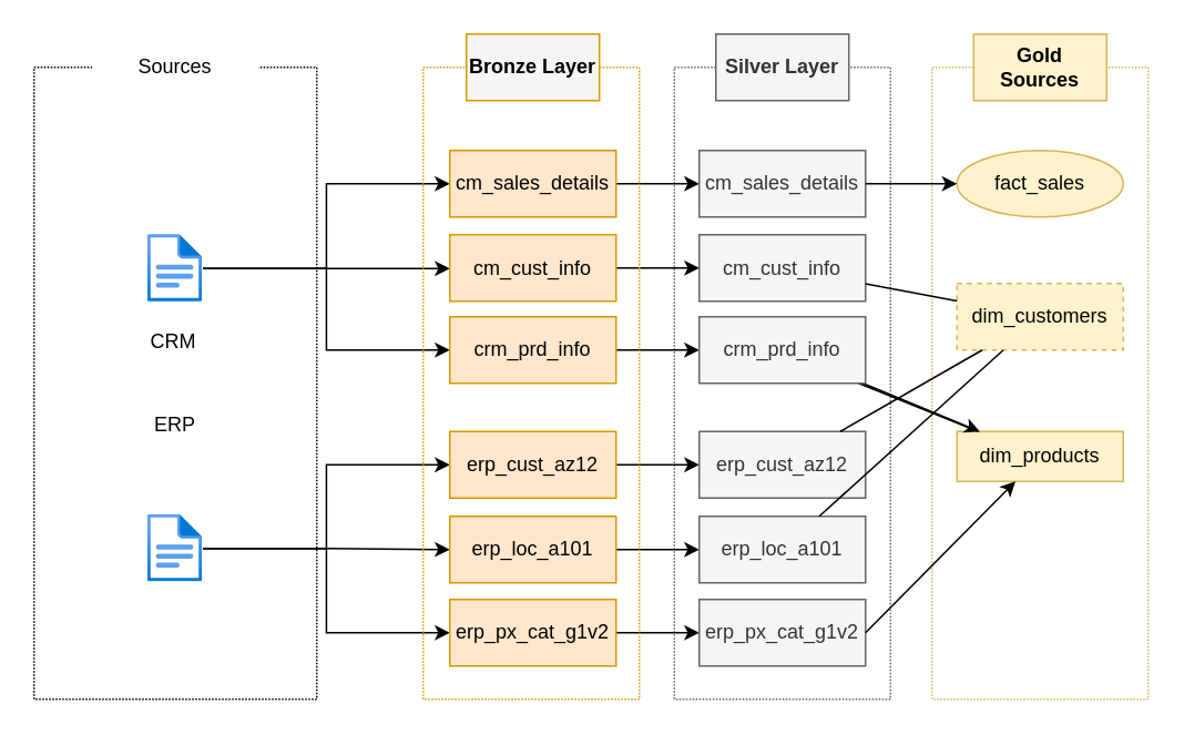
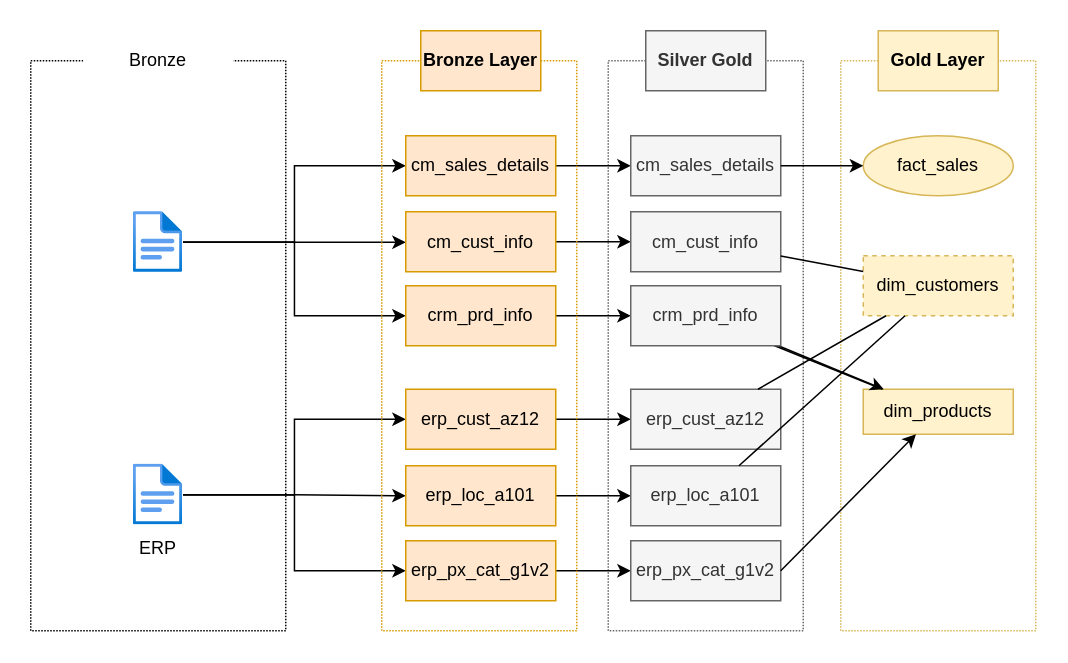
- <mxCell id="5" value="Sources" style="rounded=0;whiteSpace=wrap;html=1;fillColor=default;strokeColor=none;" parent="1" vertex="1"><mxGeometry x="55" y="20" width="100" height="40" as="geometry" /></mxCell>
+ <mxCell id="5" value="Bronze" style="rounded=0;whiteSpace=wrap;html=1;fillColor=default;strokeColor=none;" parent="1" vertex="1"><mxGeometry x="55" y="20" width="100" height="40" as="geometry" /></mxCell>
- <mxCell id="34" value="&lt;b&gt;Bronze Layer&lt;/b&gt;" style="rounded=0;whiteSpace=wrap;html=1;fillColor=#f5f5f5;strokeColor=#d79b00;" parent="1" vertex="1"><mxGeometry x="280" y="20" width="80" height="40" as="geometry" /></mxCell>
+ <mxCell id="34" value="&lt;b&gt;Bronze Layer&lt;/b&gt;" style="rounded=0;whiteSpace=wrap;html=1;fillColor=#ffe6cc;strokeColor=#d79b00;" parent="1" vertex="1"><mxGeometry x="280" y="20" width="80" height="40" as="geometry" /></mxCell>
- <mxCell id="35" value="&lt;b&gt;Silver Layer&lt;/b&gt;" style="rounded=0;whiteSpace=wrap;html=1;fillColor=#f5f5f5;strokeColor=#666666;fontColor=#333333;" parent="1" vertex="1"><mxGeometry y="20" width="80" height="40" as="geometry" x="430" /></mxCell>
+ <mxCell id="35" value="&lt;b&gt;Silver Gold&lt;/b&gt;" style="rounded=0;whiteSpace=wrap;html=1;fillColor=#f5f5f5;strokeColor=#666666;fontColor=#333333;" parent="1" vertex="1"><mxGeometry y="20" width="80" height="40" as="geometry" x="430" /></mxCell>
- <mxCell id="39" value="&lt;b&gt;Gold Sources&lt;/b&gt;" style="rounded=0;whiteSpace=wrap;html=1;fillColor=#fff2cc;strokeColor=#d6b656;" vertex="1" parent="1"><mxGeometry x="585" y="20" width="80" height="40" as="geometry" /></mxCell>
+ <mxCell id="39" value="&lt;b&gt;Gold Layer&lt;/b&gt;" style="rounded=0;whiteSpace=wrap;html=1;fillColor=#fff2cc;strokeColor=#d6b656;" vertex="1" parent="1"><mxGeometry x="585" y="20" width="80" height="40" as="geometry" /></mxCell>
- <mxCell id="10" value="CRM" style="text;html=1;align=center;verticalAlign=middle;whiteSpace=wrap;rounded=0;" parent="1" vertex="1"><mxGeometry x="73.5" y="190" width="60" height="30" as="geometry" /></mxCell>
- <mxCell id="15" value="ERP" style="text;html=1;align=center;verticalAlign=middle;whiteSpace=wrap;rounded=0;" parent="1" vertex="1"><mxGeometry x="75" y="240" width="60" height="30" as="geometry" /></mxCell>
+ <mxCell id="15" value="ERP" style="text;html=1;align=center;verticalAlign=middle;whiteSpace=wrap;rounded=0;" parent="1" vertex="1"><mxGeometry x="75" y="350" width="60" height="30" as="geometry" /></mxCell>
